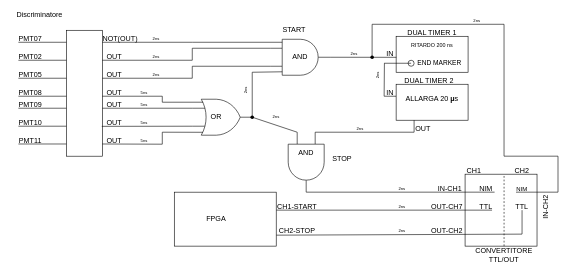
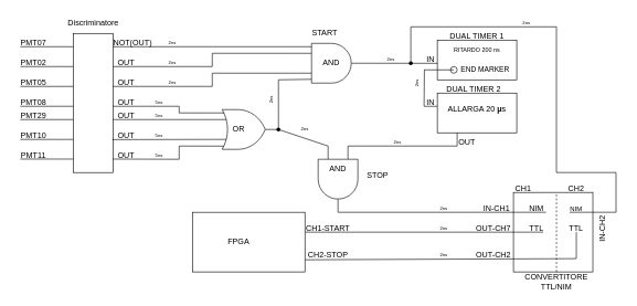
- <mxCell id="2" value="Discriminatore" style="text;html=1;align=center;verticalAlign=middle;resizable=0;points=[];autosize=1;strokeColor=none;fillColor=none;" parent="1" vertex="1"><mxGeometry x="15" y="10" width="100" height="30" as="geometry" /></mxCell>
+ <mxCell id="2" value="Discriminatore" style="text;html=1;align=center;verticalAlign=middle;resizable=0;points=[];autosize=1;strokeColor=none;fillColor=none;" parent="1" vertex="1"><mxGeometry x="90" width="100" height="30" as="geometry" y="20" /></mxCell>
- <mxCell id="13" value="PMT09" style="text;html=1;align=center;verticalAlign=middle;whiteSpace=wrap;rounded=0;" parent="1" vertex="1"><mxGeometry x="20" y="160" width="60" height="30" as="geometry" /></mxCell>
+ <mxCell id="13" value="PMT29" style="text;html=1;align=center;verticalAlign=middle;whiteSpace=wrap;rounded=0;" parent="1" vertex="1"><mxGeometry x="20" y="160" width="60" height="30" as="geometry" /></mxCell>
- <mxCell id="95" value="CONVERTITORE TTL/OUT" style="text;html=1;align=center;verticalAlign=middle;whiteSpace=wrap;rounded=0;" parent="1" vertex="1"><mxGeometry x="810" y="410" width="60" height="30" as="geometry" /></mxCell>
+ <mxCell id="95" value="CONVERTITORE TTL/NIM" style="text;html=1;align=center;verticalAlign=middle;whiteSpace=wrap;rounded=0;" parent="1" vertex="1"><mxGeometry x="810" y="410" width="60" height="30" as="geometry" /></mxCell>
